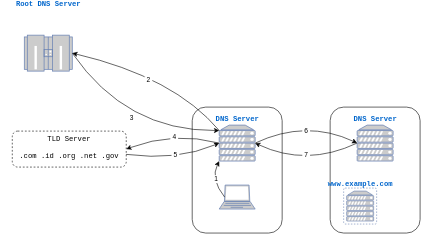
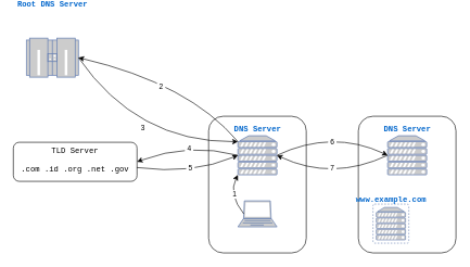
- <mxCell id="6" value="TLD Server&lt;br&gt;&lt;br&gt;&lt;div&gt;.com .id .org .net .gov&lt;/div&gt;" style="rounded=1;whiteSpace=wrap;html=1;fontFamily=Courier New;verticalAlign=top;dashed=1;" vertex="1" parent="1"><mxGeometry x="20" y="180" width="190" height="60" as="geometry" /></mxCell>
+ <mxCell id="6" value="TLD Server&lt;br&gt;&lt;br&gt;&lt;div&gt;.com .id .org .net .gov&lt;/div&gt;" style="rounded=1;whiteSpace=wrap;html=1;fontFamily=Courier New;verticalAlign=top;" vertex="1" parent="1"><mxGeometry x="20" y="180" width="190" height="60" as="geometry" /></mxCell>
